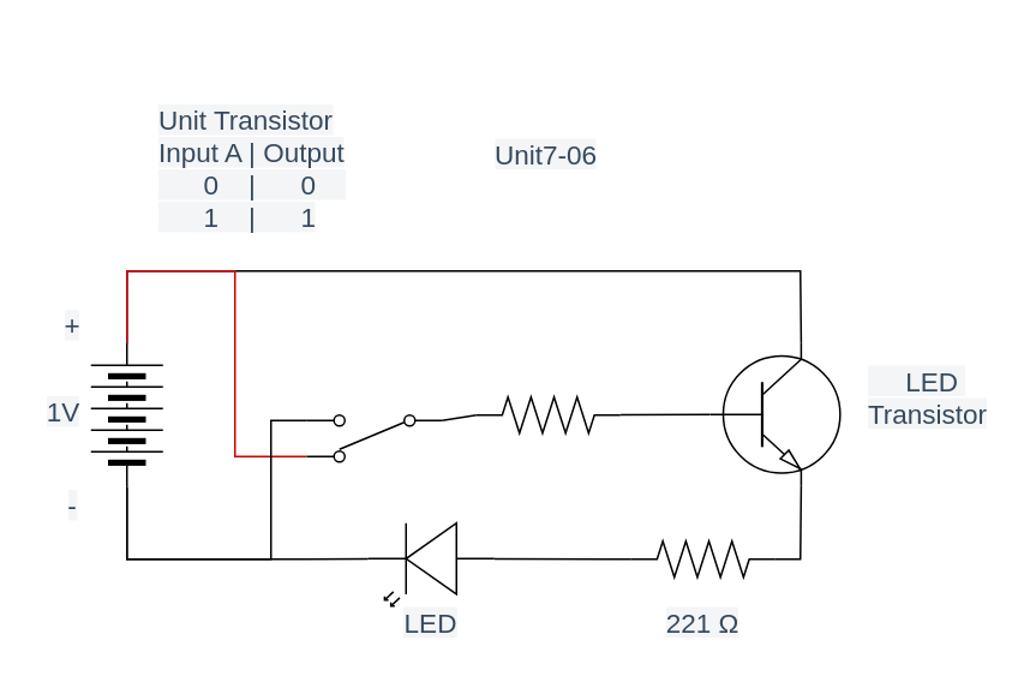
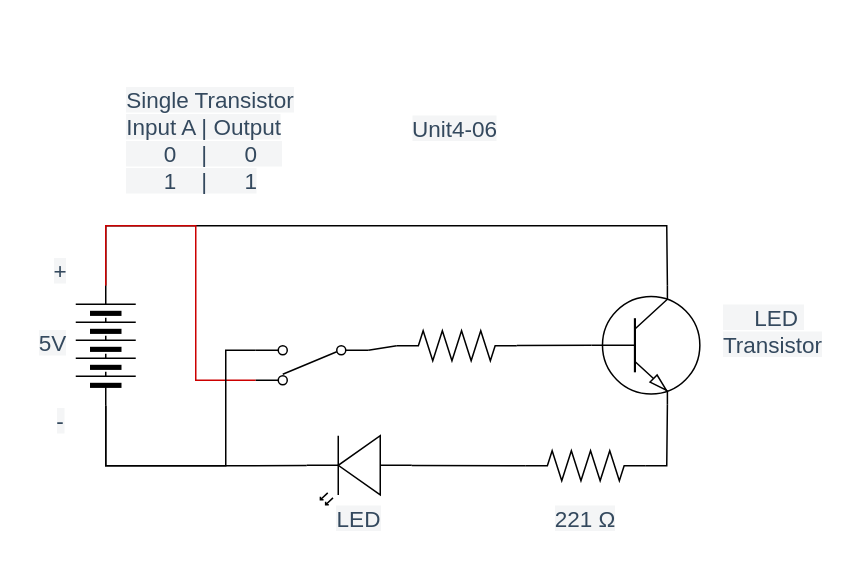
- <mxCell id="13" value="&lt;div style=&quot;text-align: left&quot;&gt;&lt;span style=&quot;background-color: rgb(244 , 245 , 246) ; font-size: 15px ; color: rgb(52 , 73 , 94)&quot;&gt;Unit7-06&lt;/span&gt;&lt;/div&gt;" style="text;html=1;strokeColor=none;fillColor=none;align=center;verticalAlign=middle;whiteSpace=wrap;rounded=0;" parent="1" vertex="1"><mxGeometry x="273" y="70" width="60" height="30" as="geometry" /></mxCell>
+ <mxCell id="13" value="&lt;div style=&quot;text-align: left&quot;&gt;&lt;span style=&quot;background-color: rgb(244 , 245 , 246) ; font-size: 15px ; color: rgb(52 , 73 , 94)&quot;&gt;Unit4-06&lt;/span&gt;&lt;/div&gt;" style="text;html=1;strokeColor=none;fillColor=none;align=center;verticalAlign=middle;whiteSpace=wrap;rounded=0;" parent="1" vertex="1"><mxGeometry x="273" y="70" width="60" height="30" as="geometry" /></mxCell>
- <mxCell id="16" value="&lt;div style=&quot;text-align: left&quot;&gt;&lt;font color=&quot;#34495e&quot;&gt;&lt;span style=&quot;font-size: 15px ; background-color: rgb(244 , 245 , 246)&quot;&gt;Unit Transistor&lt;/span&gt;&lt;/font&gt;&lt;/div&gt;&lt;div style=&quot;text-align: left&quot;&gt;&lt;font color=&quot;#34495e&quot;&gt;&lt;span style=&quot;font-size: 15px ; background-color: rgb(244 , 245 , 246)&quot;&gt;Input A | Output&lt;/span&gt;&lt;/font&gt;&lt;/div&gt;&lt;div style=&quot;text-align: left&quot;&gt;&lt;font color=&quot;#34495e&quot;&gt;&lt;span style=&quot;font-size: 15px ; background-color: rgb(244 , 245 , 246)&quot;&gt;&amp;nbsp; &amp;nbsp; &amp;nbsp; 0&amp;nbsp; &amp;nbsp; |&amp;nbsp; &amp;nbsp; &amp;nbsp; 0&amp;nbsp; &amp;nbsp;&amp;nbsp;&lt;/span&gt;&lt;/font&gt;&lt;/div&gt;&lt;div style=&quot;text-align: left&quot;&gt;&lt;font color=&quot;#34495e&quot;&gt;&lt;span style=&quot;font-size: 15px ; background-color: rgb(244 , 245 , 246)&quot;&gt;&amp;nbsp; &amp;nbsp; &amp;nbsp; 1&amp;nbsp; &amp;nbsp; |&amp;nbsp; &amp;nbsp; &amp;nbsp; 1&lt;/span&gt;&lt;/font&gt;&lt;/div&gt;" style="text;html=1;strokeColor=none;fillColor=none;align=center;verticalAlign=middle;whiteSpace=wrap;rounded=0;" parent="1" vertex="1"><mxGeometry x="60" y="20" width="160" height="145" as="geometry" /></mxCell>
+ <mxCell id="16" value="&lt;div style=&quot;text-align: left&quot;&gt;&lt;font color=&quot;#34495e&quot;&gt;&lt;span style=&quot;font-size: 15px ; background-color: rgb(244 , 245 , 246)&quot;&gt;Single Transistor&lt;/span&gt;&lt;/font&gt;&lt;/div&gt;&lt;div style=&quot;text-align: left&quot;&gt;&lt;font color=&quot;#34495e&quot;&gt;&lt;span style=&quot;font-size: 15px ; background-color: rgb(244 , 245 , 246)&quot;&gt;Input A | Output&lt;/span&gt;&lt;/font&gt;&lt;/div&gt;&lt;div style=&quot;text-align: left&quot;&gt;&lt;font color=&quot;#34495e&quot;&gt;&lt;span style=&quot;font-size: 15px ; background-color: rgb(244 , 245 , 246)&quot;&gt;&amp;nbsp; &amp;nbsp; &amp;nbsp; 0&amp;nbsp; &amp;nbsp; |&amp;nbsp; &amp;nbsp; &amp;nbsp; 0&amp;nbsp; &amp;nbsp;&amp;nbsp;&lt;/span&gt;&lt;/font&gt;&lt;/div&gt;&lt;div style=&quot;text-align: left&quot;&gt;&lt;font color=&quot;#34495e&quot;&gt;&lt;span style=&quot;font-size: 15px ; background-color: rgb(244 , 245 , 246)&quot;&gt;&amp;nbsp; &amp;nbsp; &amp;nbsp; 1&amp;nbsp; &amp;nbsp; |&amp;nbsp; &amp;nbsp; &amp;nbsp; 1&lt;/span&gt;&lt;/font&gt;&lt;/div&gt;" style="text;html=1;strokeColor=none;fillColor=none;align=center;verticalAlign=middle;whiteSpace=wrap;rounded=0;" parent="1" vertex="1"><mxGeometry x="60" y="20" width="160" height="145" as="geometry" /></mxCell>
- <mxCell id="18" value="&lt;div style=&quot;text-align: left&quot;&gt;&lt;font color=&quot;#34495e&quot;&gt;&lt;span style=&quot;font-size: 15px ; background-color: rgb(244 , 245 , 246)&quot;&gt;1V&lt;/span&gt;&lt;/font&gt;&lt;/div&gt;" style="text;html=1;strokeColor=none;fillColor=none;align=center;verticalAlign=middle;whiteSpace=wrap;rounded=0;" parent="1" vertex="1"><mxGeometry x="20" y="220" width="30" height="15" as="geometry" /></mxCell>
+ <mxCell id="18" value="&lt;div style=&quot;text-align: left&quot;&gt;&lt;font color=&quot;#34495e&quot;&gt;&lt;span style=&quot;font-size: 15px ; background-color: rgb(244 , 245 , 246)&quot;&gt;5V&lt;/span&gt;&lt;/font&gt;&lt;/div&gt;" style="text;html=1;strokeColor=none;fillColor=none;align=center;verticalAlign=middle;whiteSpace=wrap;rounded=0;" parent="1" vertex="1"><mxGeometry x="20" y="220" width="30" height="15" as="geometry" /></mxCell>
